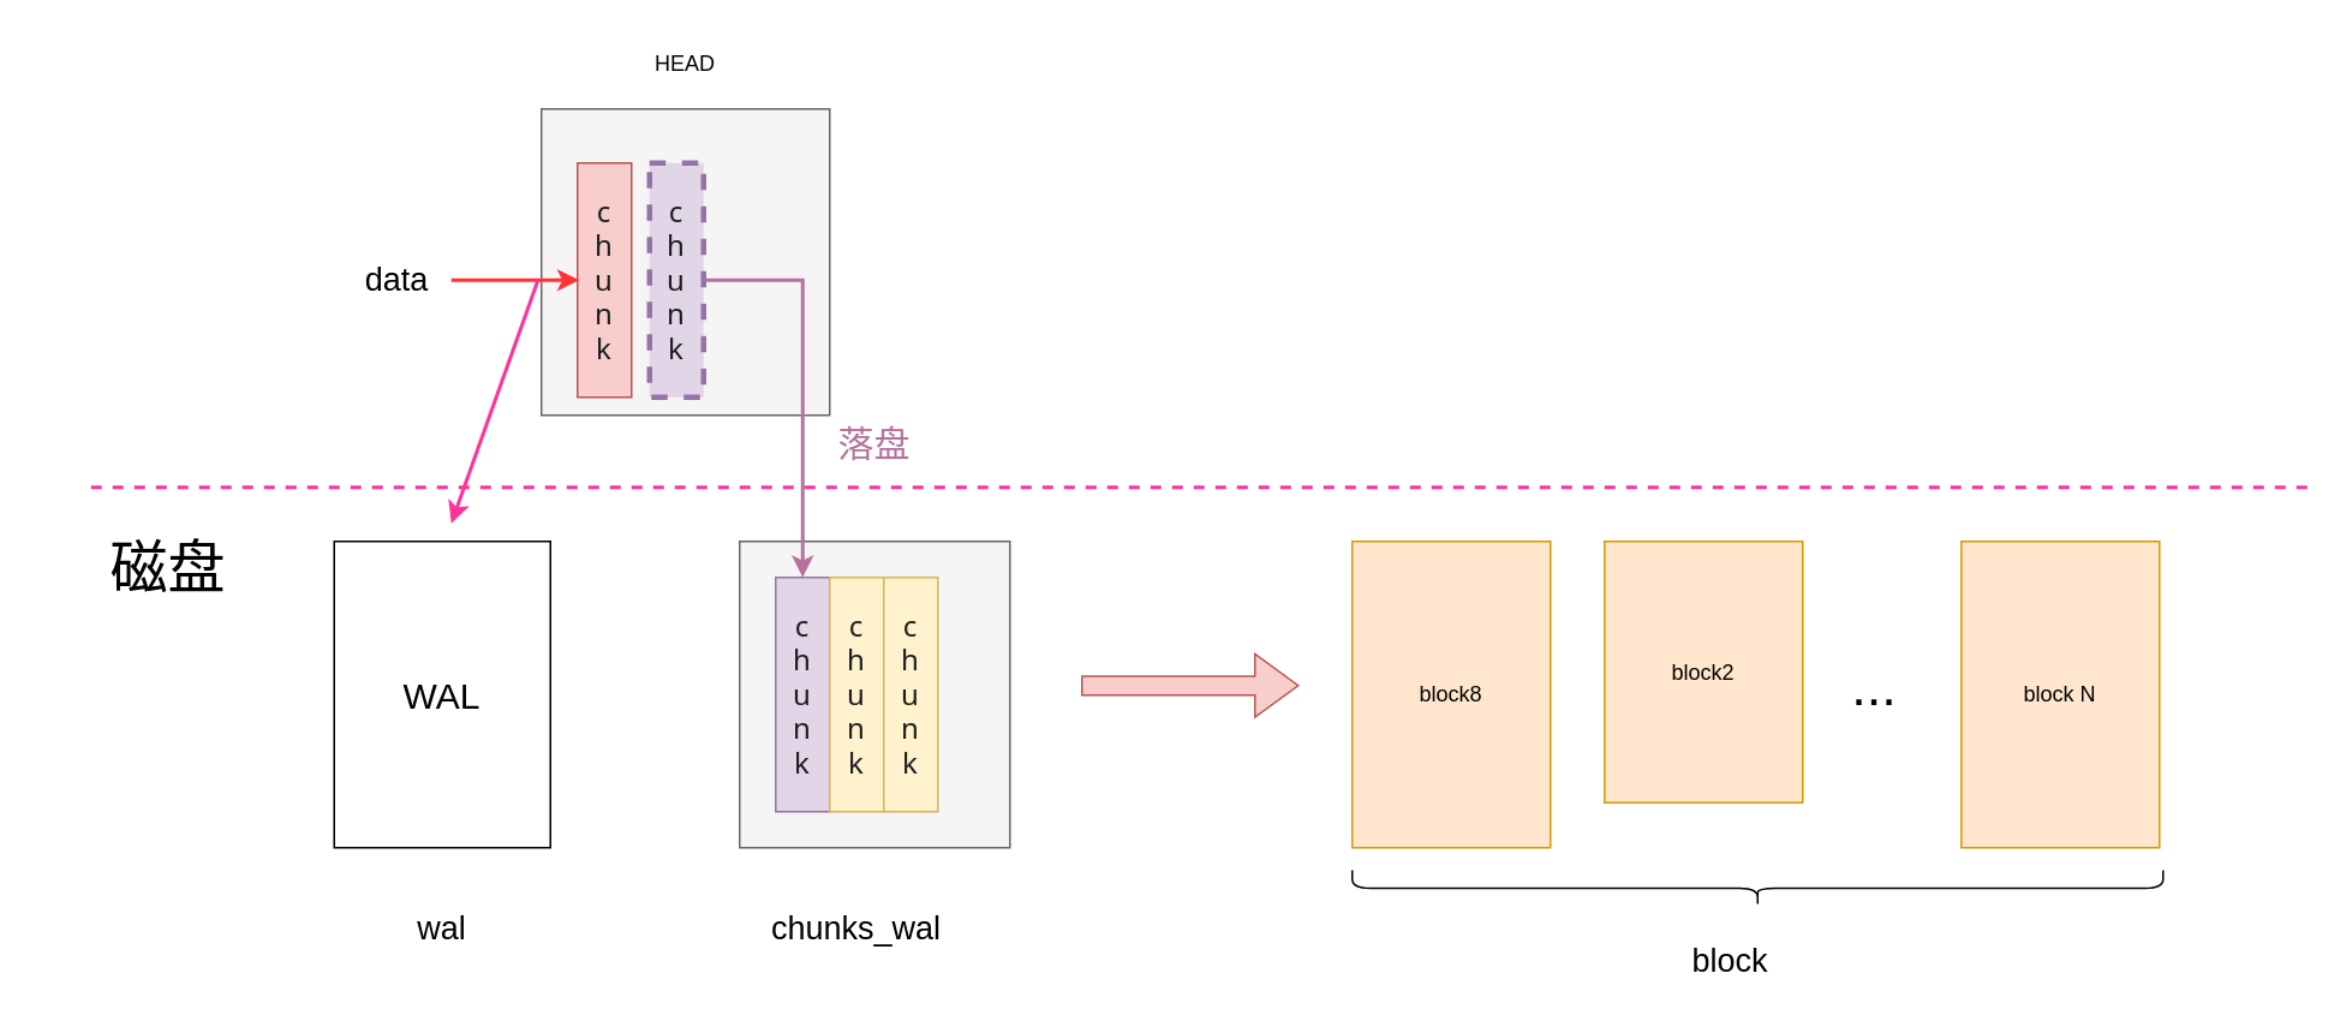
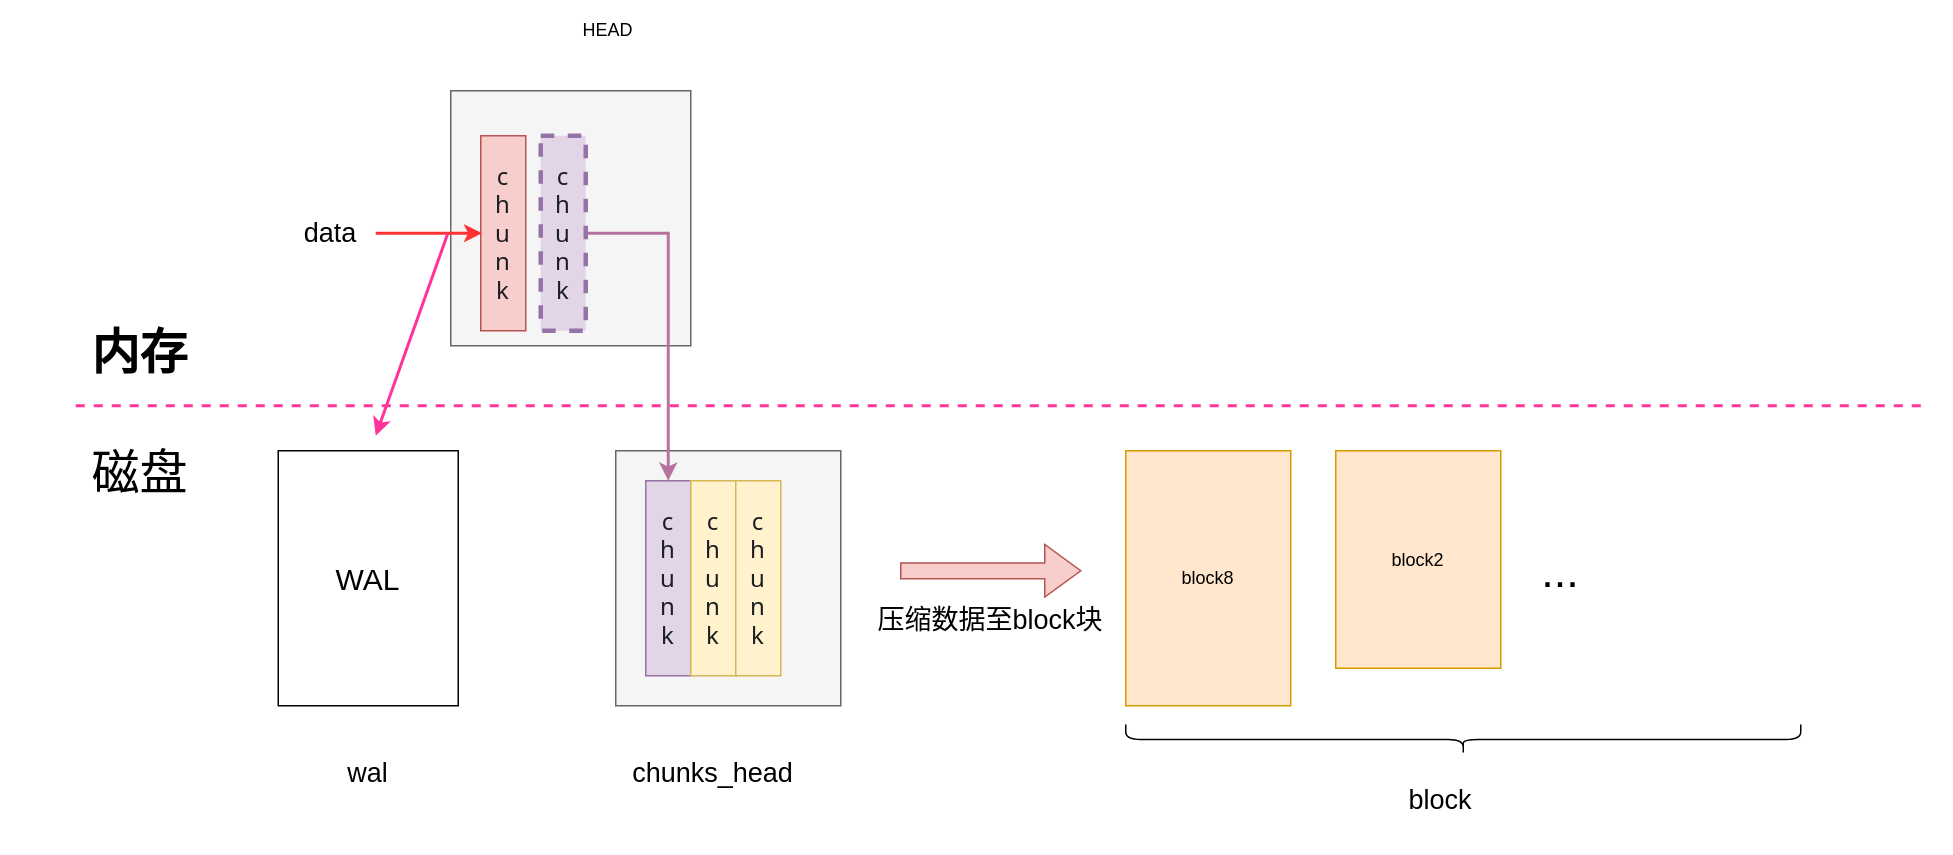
- <mxCell id="4" value="HEAD" style="text;html=1;align=center;verticalAlign=middle;whiteSpace=wrap;rounded=0;" parent="1" vertex="1"><mxGeometry x="350" y="20" width="60" height="30" as="geometry" /></mxCell>
+ <mxCell id="4" value="HEAD" style="text;html=1;align=center;verticalAlign=middle;whiteSpace=wrap;rounded=0;" parent="1" vertex="1"><mxGeometry x="375" y="5" width="60" height="30" as="geometry" /></mxCell>
+ <mxCell id="6" value="&lt;font style=&quot;font-size: 32px;&quot;&gt;内存&lt;/font&gt;" style="text;html=1;align=center;verticalAlign=middle;whiteSpace=wrap;rounded=0;fontStyle=1" parent="1" vertex="1"><mxGeometry x="20" y="220" width="146" height="30" as="geometry" /></mxCell>
- <mxCell id="25" value="&lt;font color=&quot;#b5739d&quot;&gt;&lt;span style=&quot;font-size: 20px;&quot;&gt;落盘&lt;/span&gt;&lt;/font&gt;" style="text;html=1;align=center;verticalAlign=middle;whiteSpace=wrap;rounded=0;" parent="1" vertex="1"><mxGeometry x="455" y="230" width="60" height="30" as="geometry" /></mxCell>
- <mxCell id="15" value="block N" style="rounded=0;whiteSpace=wrap;html=1;fillColor=#ffe6cc;strokeColor=#d79b00;" parent="1" vertex="1"><mxGeometry x="1088" y="300" width="110" height="170" as="geometry" /></mxCell>
+ <mxCell id="28" value="&lt;font style=&quot;font-size: 18px;&quot;&gt;压缩数据至block块&lt;/font&gt;" style="text;html=1;align=center;verticalAlign=middle;whiteSpace=wrap;rounded=0;" parent="1" vertex="1"><mxGeometry x="575" y="397.5" width="170" height="30" as="geometry" /></mxCell>
- <mxCell id="26" value="&lt;font style=&quot;font-size: 18px;&quot;&gt;chunks_wal&lt;/font&gt;" style="text;html=1;align=center;verticalAlign=middle;whiteSpace=wrap;rounded=0;" parent="1" vertex="1"><mxGeometry x="445" y="500" width="60" height="30" as="geometry" /></mxCell>
+ <mxCell id="26" value="&lt;font style=&quot;font-size: 18px;&quot;&gt;chunks_head&lt;/font&gt;" style="text;html=1;align=center;verticalAlign=middle;whiteSpace=wrap;rounded=0;" parent="1" vertex="1"><mxGeometry x="445" y="500" width="60" height="30" as="geometry" /></mxCell>
